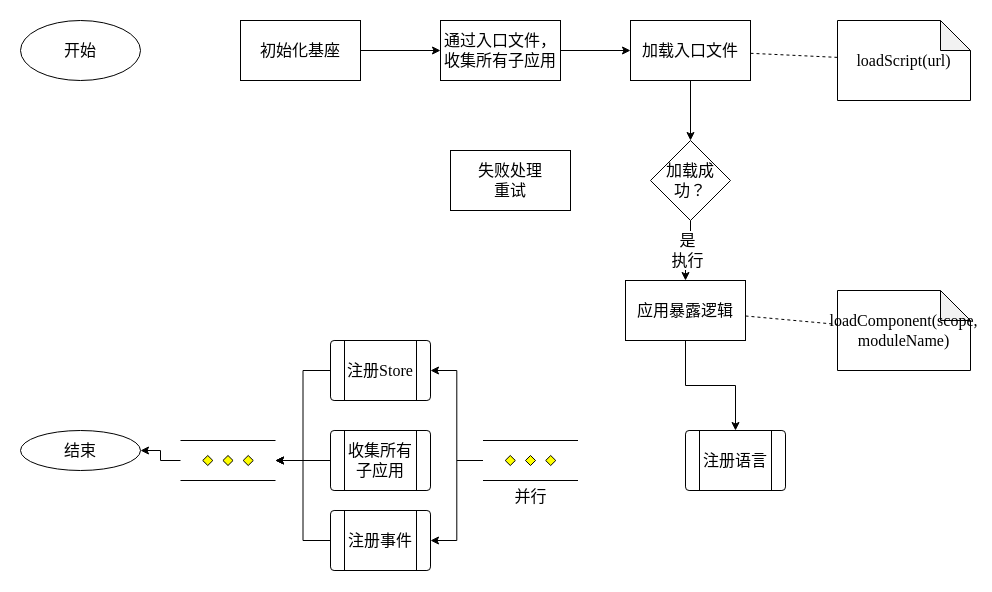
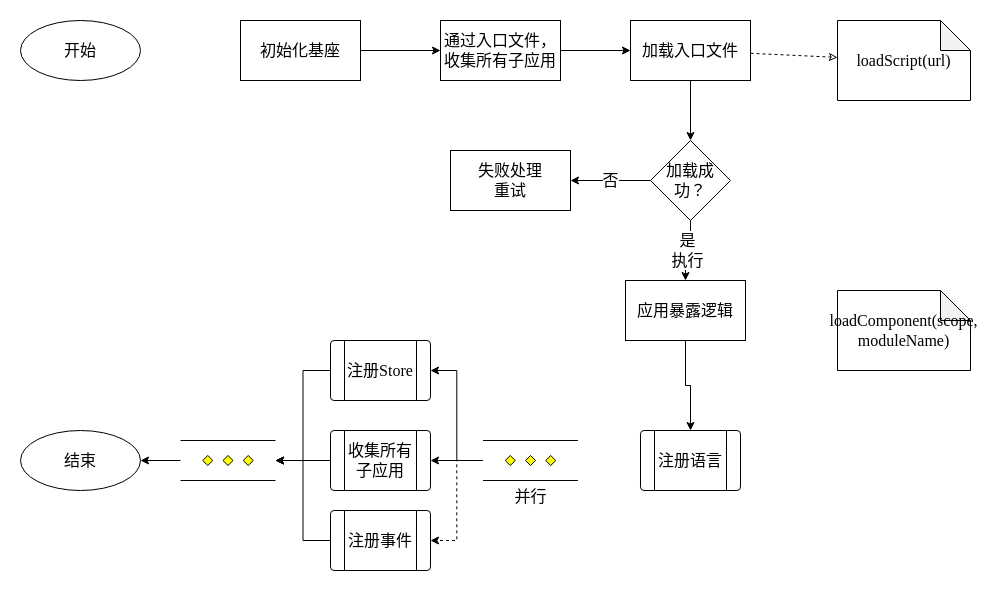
- <mxCell id="8" style="rounded=0;orthogonalLoop=1;jettySize=auto;html=1;endArrow=none;endFill=0;dashed=1;fontSize=16;fontFamily=微软雅黑;" edge="1" parent="1" source="9" target="29"><mxGeometry relative="1" as="geometry" /></mxCell>
+ <mxCell id="8" style="rounded=0;orthogonalLoop=1;jettySize=auto;html=1;endArrow=classic;endFill=0;dashed=1;fontSize=16;fontFamily=微软雅黑;" edge="1" parent="1" source="9" target="29"><mxGeometry relative="1" as="geometry" /></mxCell>
+ <mxCell id="11" value="否" style="edgeStyle=orthogonalEdgeStyle;rounded=0;orthogonalLoop=1;jettySize=auto;html=1;fontSize=16;fontFamily=微软雅黑;" parent="1" source="13" target="14" edge="1"><mxGeometry relative="1" as="geometry" /></mxCell>
- <mxCell id="30" style="rounded=0;orthogonalLoop=1;jettySize=auto;html=1;dashed=1;endArrow=none;endFill=0;fontSize=16;fontFamily=微软雅黑;" edge="1" parent="1" source="31" target="32"><mxGeometry relative="1" as="geometry" /></mxCell>
- <mxCell id="15" value="结束" style="ellipse;whiteSpace=wrap;html=1;fontSize=16;fontFamily=微软雅黑;" parent="1" vertex="1"><mxGeometry x="20" y="430" width="120" height="40" as="geometry" /></mxCell>
+ <mxCell id="15" value="结束" style="ellipse;whiteSpace=wrap;html=1;fontSize=16;fontFamily=微软雅黑;" parent="1" vertex="1"><mxGeometry x="20" y="430" width="120" height="60" as="geometry" /></mxCell>
+ <mxCell id="23" style="edgeStyle=orthogonalEdgeStyle;rounded=0;orthogonalLoop=1;jettySize=auto;html=1;fontSize=16;fontFamily=微软雅黑;" parent="1" source="25" target="18" edge="1"><mxGeometry relative="1" as="geometry" /></mxCell>
- <mxCell id="16" value="注册语言" style="verticalLabelPosition=middle;verticalAlign=middle;html=1;shape=process;whiteSpace=wrap;rounded=1;size=0.14;arcSize=6;fontSize=16;labelPosition=center;align=center;fontFamily=微软雅黑;" parent="1" vertex="1"><mxGeometry x="685" y="430" width="100" height="60" as="geometry" /></mxCell>
+ <mxCell id="16" value="注册语言" style="verticalLabelPosition=middle;verticalAlign=middle;html=1;shape=process;whiteSpace=wrap;rounded=1;size=0.14;arcSize=6;fontSize=16;labelPosition=center;align=center;fontFamily=微软雅黑;" parent="1" vertex="1"><mxGeometry x="640" y="430" width="100" height="60" as="geometry" /></mxCell>
- <mxCell id="24" style="edgeStyle=orthogonalEdgeStyle;rounded=0;orthogonalLoop=1;jettySize=auto;html=1;entryX=1;entryY=0.5;entryDx=0;entryDy=0;fontSize=16;fontFamily=微软雅黑;" parent="1" source="25" target="28" edge="1"><mxGeometry relative="1" as="geometry" /></mxCell>
+ <mxCell id="24" style="edgeStyle=orthogonalEdgeStyle;rounded=0;orthogonalLoop=1;jettySize=auto;html=1;entryX=1;entryY=0.5;entryDx=0;entryDy=0;fontSize=16;fontFamily=微软雅黑;dashed=1;" parent="1" source="25" target="28" edge="1"><mxGeometry relative="1" as="geometry" /></mxCell>
